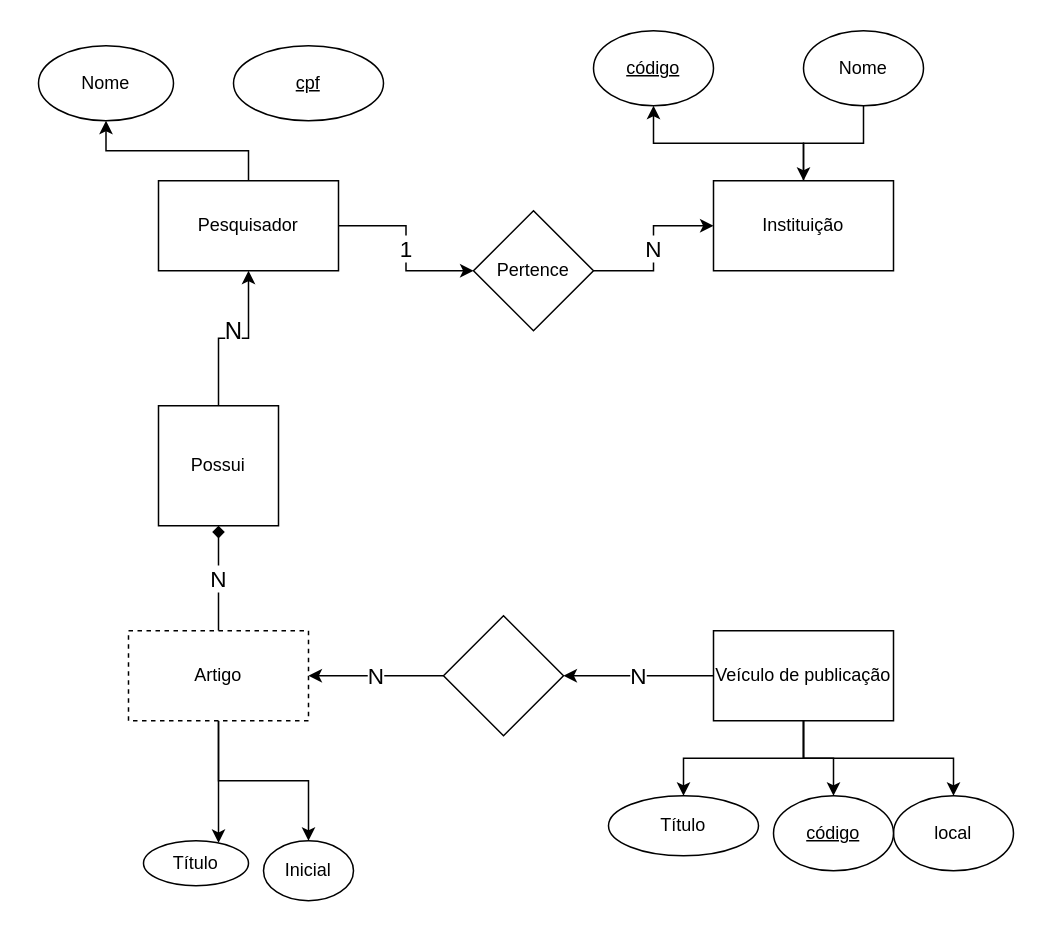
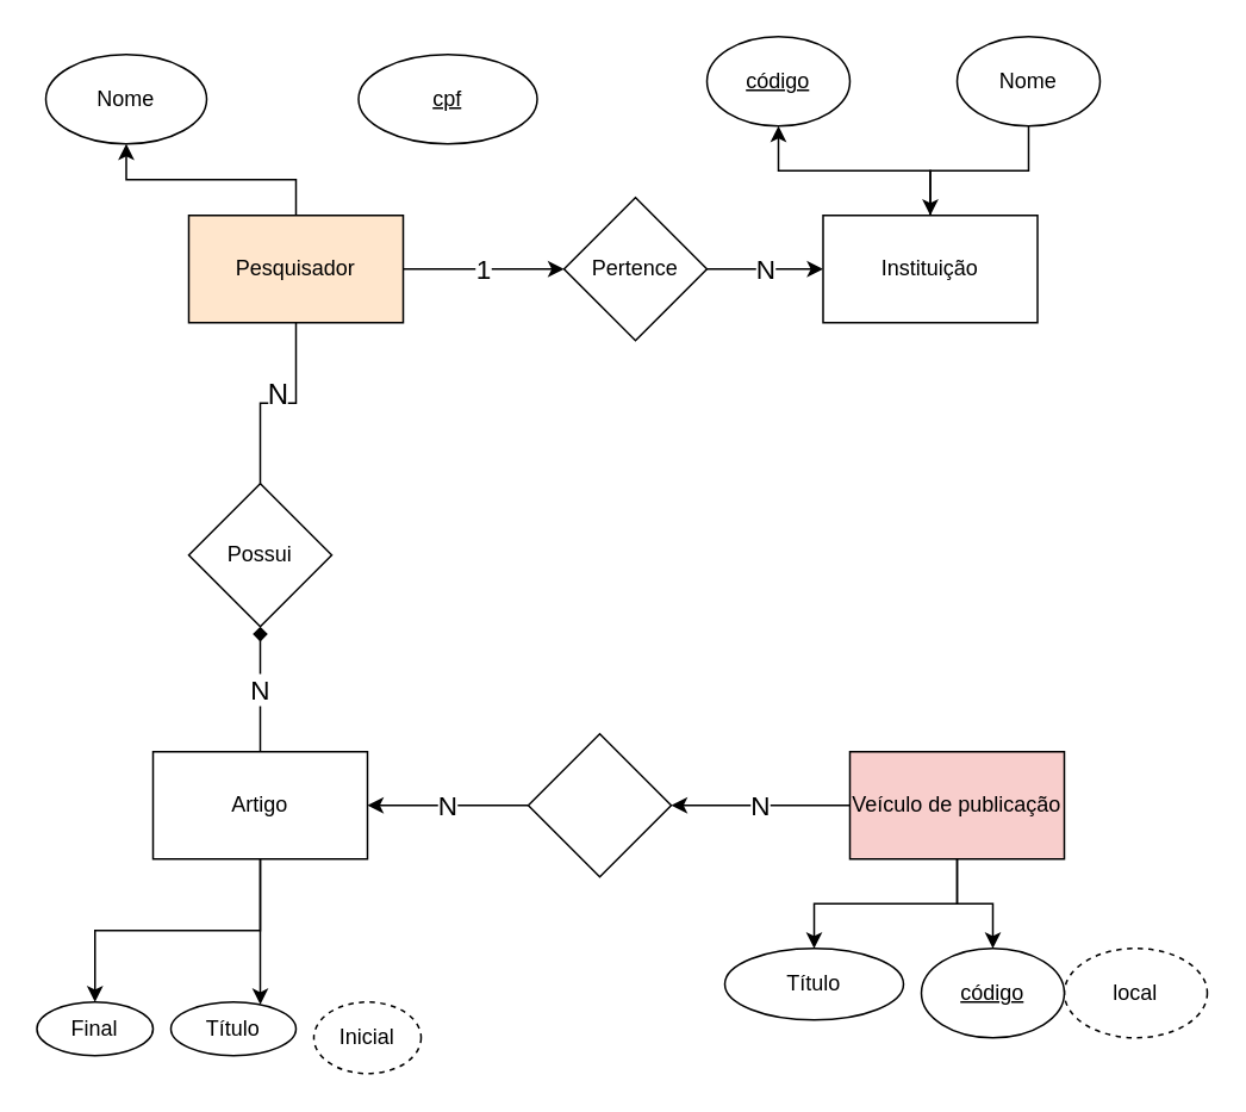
- <mxCell id="6" value="&lt;u&gt;cpf&lt;/u&gt;" style="ellipse;whiteSpace=wrap;html=1;rounded=0;" vertex="1" parent="1"><mxGeometry x="155" y="30" width="100" height="50" as="geometry" /></mxCell>
+ <mxCell id="6" value="&lt;u&gt;cpf&lt;/u&gt;" style="ellipse;whiteSpace=wrap;html=1;rounded=0;" vertex="1" parent="1"><mxGeometry x="200" y="30" width="100" height="50" as="geometry" /></mxCell>
- <mxCell id="4" value="Pesquisador" style="rounded=0;whiteSpace=wrap;html=1;" vertex="1" parent="1"><mxGeometry x="105" y="120" width="120" height="60" as="geometry" /></mxCell>
+ <mxCell id="4" value="Pesquisador" style="rounded=0;whiteSpace=wrap;html=1;fillColor=#ffe6cc;" vertex="1" parent="1"><mxGeometry x="105" y="120" width="120" height="60" as="geometry" /></mxCell>
- <mxCell id="10" value="Instituição" style="whiteSpace=wrap;html=1;" vertex="1" parent="1"><mxGeometry x="475" y="120" width="120" height="60" as="geometry" /></mxCell>
+ <mxCell id="10" value="Instituição" style="whiteSpace=wrap;html=1;" vertex="1" parent="1"><mxGeometry x="460" y="120" width="120" height="60" as="geometry" /></mxCell>
- <mxCell id="8" value="Pertence" style="rhombus;whiteSpace=wrap;html=1;" vertex="1" parent="1"><mxGeometry x="315" y="140" width="80" height="80" as="geometry" /></mxCell>
+ <mxCell id="8" value="Pertence" style="rhombus;whiteSpace=wrap;html=1;" vertex="1" parent="1"><mxGeometry x="315" y="110" width="80" height="80" as="geometry" /></mxCell>
- <mxCell id="29" value="N" style="edgeStyle=orthogonalEdgeStyle;rounded=0;orthogonalLoop=1;jettySize=auto;html=1;fontSize=16;" edge="1" parent="1" source="30" target="4"><mxGeometry y="5" relative="1" as="geometry"><mxPoint x="155" y="220" as="targetPoint" /><mxPoint as="offset" /></mxGeometry></mxCell>
+ <mxCell id="29" value="N" style="edgeStyle=orthogonalEdgeStyle;rounded=0;orthogonalLoop=1;jettySize=auto;html=1;fontSize=16;endArrow=none;" edge="1" parent="1" source="30" target="4"><mxGeometry y="5" relative="1" as="geometry"><mxPoint x="155" y="220" as="targetPoint" /><mxPoint as="offset" /></mxGeometry></mxCell>
- <mxCell id="30" value="Possui" style="whiteSpace=wrap;html=1;rounded=0;" vertex="1" parent="1"><mxGeometry x="105" y="270" width="80" height="80" as="geometry" /></mxCell>
+ <mxCell id="30" value="Possui" style="rhombus;whiteSpace=wrap;html=1;" vertex="1" parent="1"><mxGeometry x="105" y="270" width="80" height="80" as="geometry" /></mxCell>
- <mxCell id="28" value="Artigo" style="whiteSpace=wrap;html=1;dashed=1;" vertex="1" parent="1"><mxGeometry x="85" y="420" width="120" height="60" as="geometry" /></mxCell>
+ <mxCell id="28" value="Artigo" style="whiteSpace=wrap;html=1;" vertex="1" parent="1"><mxGeometry x="85" y="420" width="120" height="60" as="geometry" /></mxCell>
- <mxCell id="18" value="Veículo de publicação" style="whiteSpace=wrap;html=1;" vertex="1" parent="1"><mxGeometry x="475" y="420" width="120" height="60" as="geometry" /></mxCell>
+ <mxCell id="18" value="Veículo de publicação" style="whiteSpace=wrap;html=1;fillColor=#f8cecc;" vertex="1" parent="1"><mxGeometry x="475" y="420" width="120" height="60" as="geometry" /></mxCell>
- <mxCell id="15" value="" style="edgeStyle=orthogonalEdgeStyle;rounded=0;orthogonalLoop=1;jettySize=auto;html=1;" edge="1" parent="1" source="18" target="20"><mxGeometry relative="1" as="geometry" /></mxCell>
+ <mxCell id="26" value="" style="edgeStyle=orthogonalEdgeStyle;rounded=0;orthogonalLoop=1;jettySize=auto;html=1;" edge="1" parent="1" source="28" target="32"><mxGeometry relative="1" as="geometry" /></mxCell>
- <mxCell id="27" value="" style="edgeStyle=orthogonalEdgeStyle;rounded=0;orthogonalLoop=1;jettySize=auto;html=1;" edge="1" parent="1" source="28" target="33"><mxGeometry relative="1" as="geometry" /></mxCell>
- <mxCell id="20" value="local" style="ellipse;whiteSpace=wrap;html=1;" vertex="1" parent="1"><mxGeometry x="595" y="530" width="80" height="50" as="geometry" /></mxCell>
+ <mxCell id="20" value="local" style="ellipse;whiteSpace=wrap;html=1;dashed=1;" vertex="1" parent="1"><mxGeometry x="595" y="530" width="80" height="50" as="geometry" /></mxCell>
+ <mxCell id="32" value="Final" style="ellipse;whiteSpace=wrap;html=1;" vertex="1" parent="1"><mxGeometry x="20" y="560" width="65" height="30" as="geometry" /></mxCell>
- <mxCell id="33" value="Inicial" style="ellipse;whiteSpace=wrap;html=1;" vertex="1" parent="1"><mxGeometry x="175" y="560" width="60" height="40" as="geometry" /></mxCell>
+ <mxCell id="33" value="Inicial" style="ellipse;whiteSpace=wrap;html=1;dashed=1;" vertex="1" parent="1"><mxGeometry x="175" y="560" width="60" height="40" as="geometry" /></mxCell>
